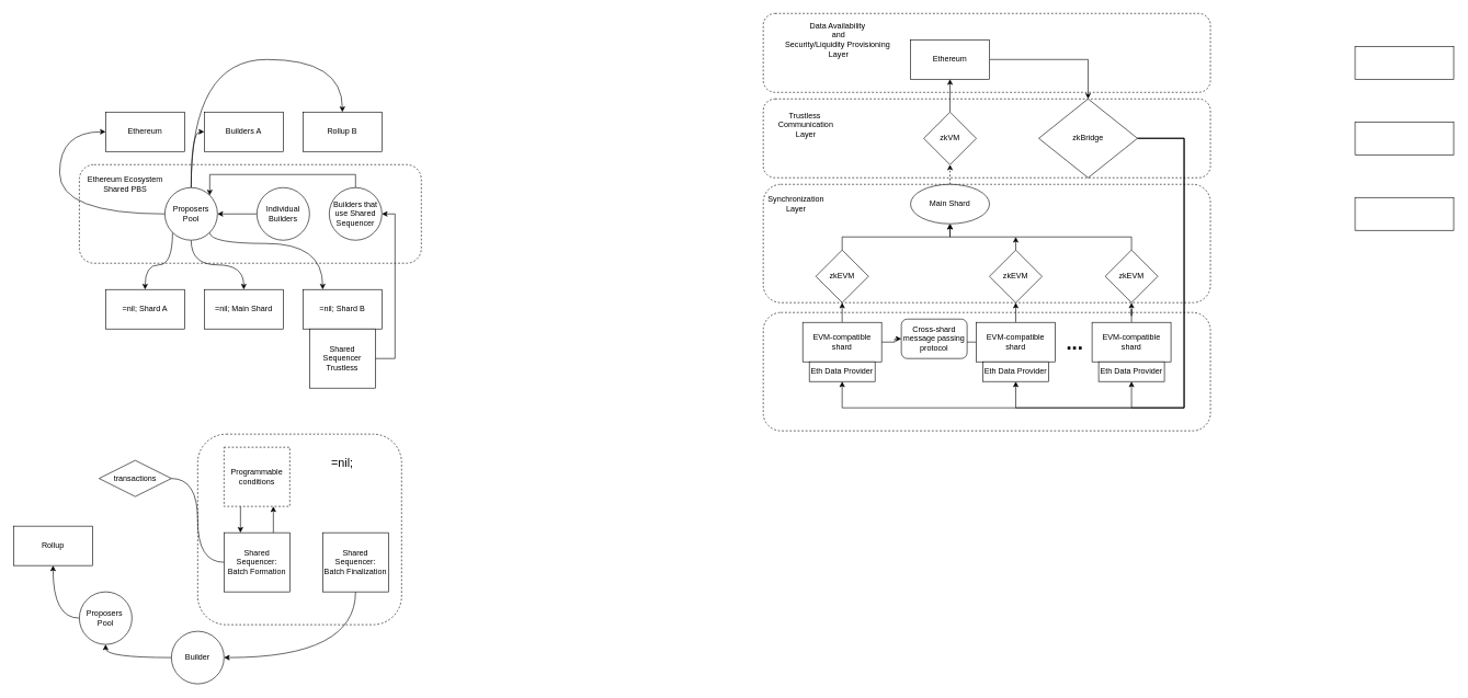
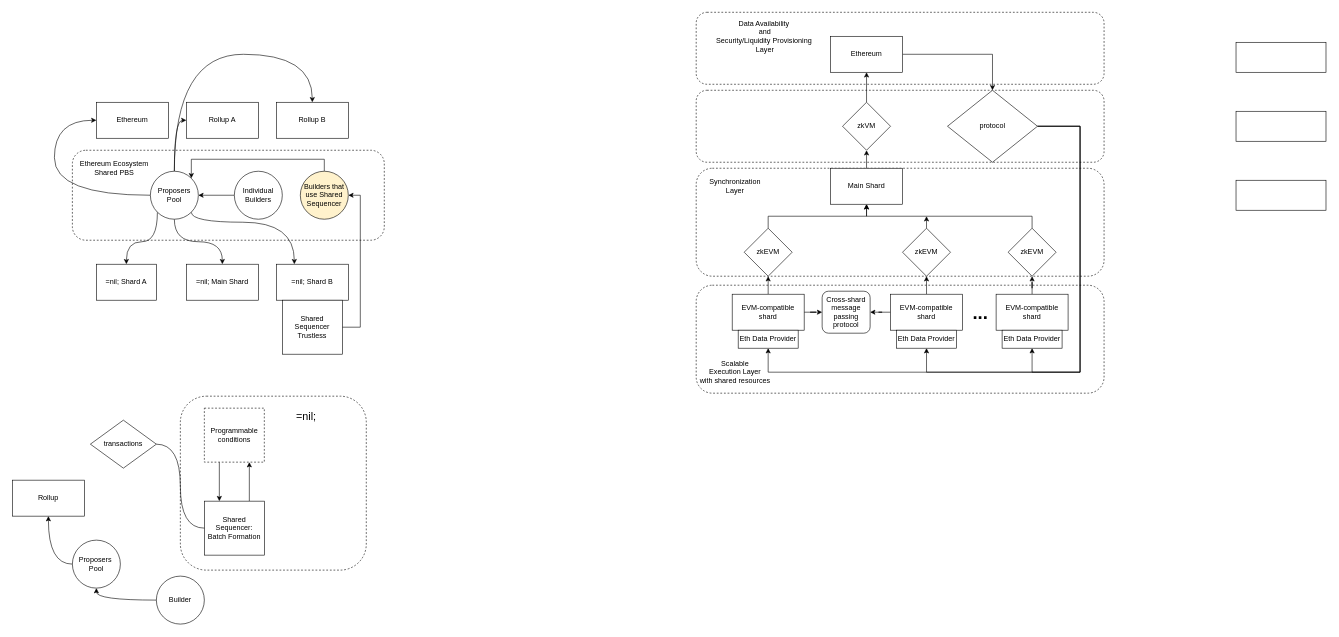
- <mxCell id="38" value="Trustless&amp;nbsp;&lt;br&gt;Communication&lt;br&gt;Layer" style="text;html=1;strokeColor=none;fillColor=none;align=center;verticalAlign=middle;whiteSpace=wrap;rounded=0;" vertex="1" parent="1"><mxGeometry x="1175" y="160" width="100" height="60" as="geometry" /></mxCell>
- <mxCell id="46" value="Builders A" style="rounded=0;whiteSpace=wrap;html=1;" vertex="1" parent="1"><mxGeometry x="310" y="170" width="120" height="60" as="geometry" /></mxCell>
+ <mxCell id="46" value="Rollup A" style="rounded=0;whiteSpace=wrap;html=1;" vertex="1" parent="1"><mxGeometry x="310" y="170" width="120" height="60" as="geometry" /></mxCell>
- <mxCell id="20" value="zkBridge" style="rhombus;whiteSpace=wrap;html=1;" vertex="1" parent="1"><mxGeometry x="1579" y="150" width="150" height="120" as="geometry" /></mxCell>
+ <mxCell id="20" value="protocol" style="rhombus;whiteSpace=wrap;html=1;" vertex="1" parent="1"><mxGeometry x="1579" y="150" width="150" height="120" as="geometry" /></mxCell>
- <mxCell id="10" style="edgeStyle=orthogonalEdgeStyle;rounded=0;orthogonalLoop=1;jettySize=auto;html=1;exitX=0.5;exitY=0;exitDx=0;exitDy=0;entryX=0.5;entryY=1;entryDx=0;entryDy=0;dashed=1;" edge="1" parent="1" source="11" target="22"><mxGeometry relative="1" as="geometry" /></mxCell>
+ <mxCell id="10" style="edgeStyle=orthogonalEdgeStyle;rounded=0;orthogonalLoop=1;jettySize=auto;html=1;exitX=0.5;exitY=0;exitDx=0;exitDy=0;entryX=0.5;entryY=1;entryDx=0;entryDy=0;" edge="1" parent="1" source="11" target="22"><mxGeometry relative="1" as="geometry" /></mxCell>
- <mxCell id="40" value="Synchronization Layer" style="text;html=1;strokeColor=none;fillColor=none;align=center;verticalAlign=middle;whiteSpace=wrap;rounded=0;" vertex="1" parent="1"><mxGeometry x="1165" y="290" width="90" height="40" as="geometry" /></mxCell>
+ <mxCell id="40" value="Synchronization Layer" style="text;html=1;strokeColor=none;fillColor=none;align=center;verticalAlign=middle;whiteSpace=wrap;rounded=0;" vertex="1" parent="1"><mxGeometry x="1180" y="290" width="90" height="40" as="geometry" /></mxCell>
- <mxCell id="11" value="Main Shard" style="ellipse;whiteSpace=wrap;html=1;" vertex="1" parent="1"><mxGeometry x="1384" y="280" width="120" height="60" as="geometry" /></mxCell>
+ <mxCell id="11" value="Main Shard" style="rounded=0;whiteSpace=wrap;html=1;" vertex="1" parent="1"><mxGeometry x="1384" y="280" width="120" height="60" as="geometry" /></mxCell>
- <mxCell id="64" value="Builders that use Shared Sequencer" style="ellipse;whiteSpace=wrap;html=1;aspect=fixed;" vertex="1" parent="1"><mxGeometry x="500" y="285" width="80" height="80" as="geometry" /></mxCell>
+ <mxCell id="64" value="Builders that use Shared Sequencer" style="ellipse;whiteSpace=wrap;html=1;aspect=fixed;fillColor=#fff2cc;" vertex="1" parent="1"><mxGeometry x="500" y="285" width="80" height="80" as="geometry" /></mxCell>
- <mxCell id="49" value="=nil; Shard A" style="rounded=0;whiteSpace=wrap;html=1;" vertex="1" parent="1"><mxGeometry x="160" y="440" width="120" height="60" as="geometry" /></mxCell>
+ <mxCell id="49" value="=nil; Shard A" style="rounded=0;whiteSpace=wrap;html=1;" vertex="1" parent="1"><mxGeometry x="160" y="440" width="100" height="60" as="geometry" /></mxCell>
- <mxCell id="37" value="Cross-shard message passing protocol" style="rounded=1;whiteSpace=wrap;html=1;" vertex="1" parent="1"><mxGeometry x="1370" y="485" width="100" height="60" as="geometry" /></mxCell>
+ <mxCell id="37" value="Cross-shard message passing protocol" style="rounded=1;whiteSpace=wrap;html=1;" vertex="1" parent="1"><mxGeometry x="1370" y="485" width="80" height="70" as="geometry" /></mxCell>
+ <mxCell id="39" value="Scalable &lt;br&gt;Execution Layer&lt;br&gt;with shared resources" style="text;html=1;strokeColor=none;fillColor=none;align=center;verticalAlign=middle;whiteSpace=wrap;rounded=0;" vertex="1" parent="1"><mxGeometry x="1165" y="600" width="120" height="40" as="geometry" /></mxCell>
- <mxCell id="72" value="=nil;" style="text;html=1;strokeColor=none;fillColor=none;align=center;verticalAlign=middle;whiteSpace=wrap;rounded=0;fontSize=18;" vertex="1" parent="1"><mxGeometry x="490" y="690" width="60" height="30" as="geometry" /></mxCell>
+ <mxCell id="72" value="=nil;" style="text;html=1;strokeColor=none;fillColor=none;align=center;verticalAlign=middle;whiteSpace=wrap;rounded=0;fontSize=18;" vertex="1" parent="1"><mxGeometry x="480" y="680" width="60" height="30" as="geometry" /></mxCell>
- <mxCell id="78" value="transactions" style="rhombus;whiteSpace=wrap;html=1;" vertex="1" parent="1"><mxGeometry x="150" y="700" width="110" height="55" as="geometry" /></mxCell>
+ <mxCell id="78" value="transactions" style="rhombus;whiteSpace=wrap;html=1;" vertex="1" parent="1"><mxGeometry x="150" y="700" width="110" height="80" as="geometry" /></mxCell>
- <mxCell id="67" value="Shared Sequencer: &lt;br&gt;Batch Formation" style="rounded=0;whiteSpace=wrap;html=1;" vertex="1" parent="1"><mxGeometry x="340" y="810" width="100" height="90" as="geometry" /></mxCell>
+ <mxCell id="67" value="Shared Sequencer: &lt;br&gt;Batch Formation" style="rounded=0;whiteSpace=wrap;html=1;" vertex="1" parent="1"><mxGeometry x="340" y="835" width="100" height="90" as="geometry" /></mxCell>
- <mxCell id="71" value="Shared Sequencer: &lt;br&gt;Batch Finalization" style="rounded=0;whiteSpace=wrap;html=1;" vertex="1" parent="1"><mxGeometry x="490" y="810" width="100" height="90" as="geometry" /></mxCell>
- <mxCell id="70" style="edgeStyle=orthogonalEdgeStyle;rounded=0;orthogonalLoop=1;jettySize=auto;html=1;exitX=0.5;exitY=1;exitDx=0;exitDy=0;entryX=1;entryY=0.5;entryDx=0;entryDy=0;curved=1;" edge="1" parent="1" source="71" target="76"><mxGeometry relative="1" as="geometry" /></mxCell>
